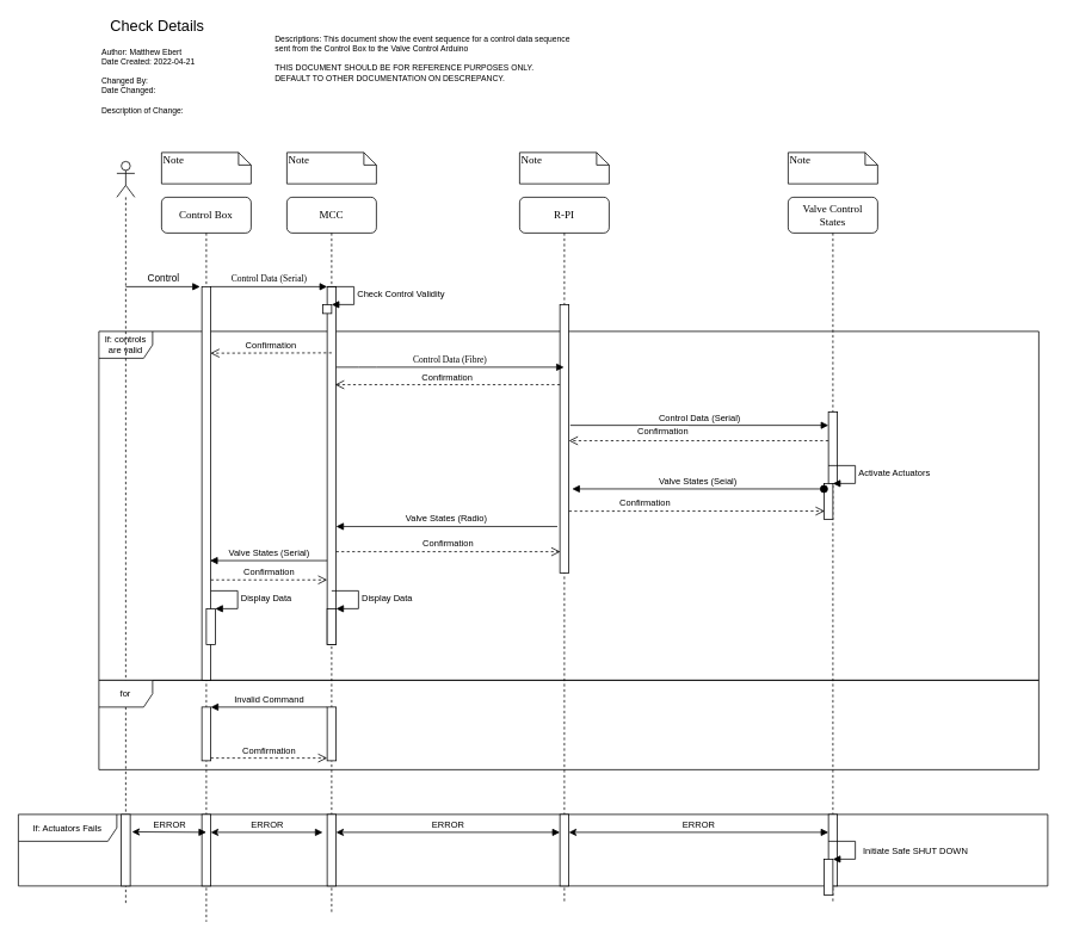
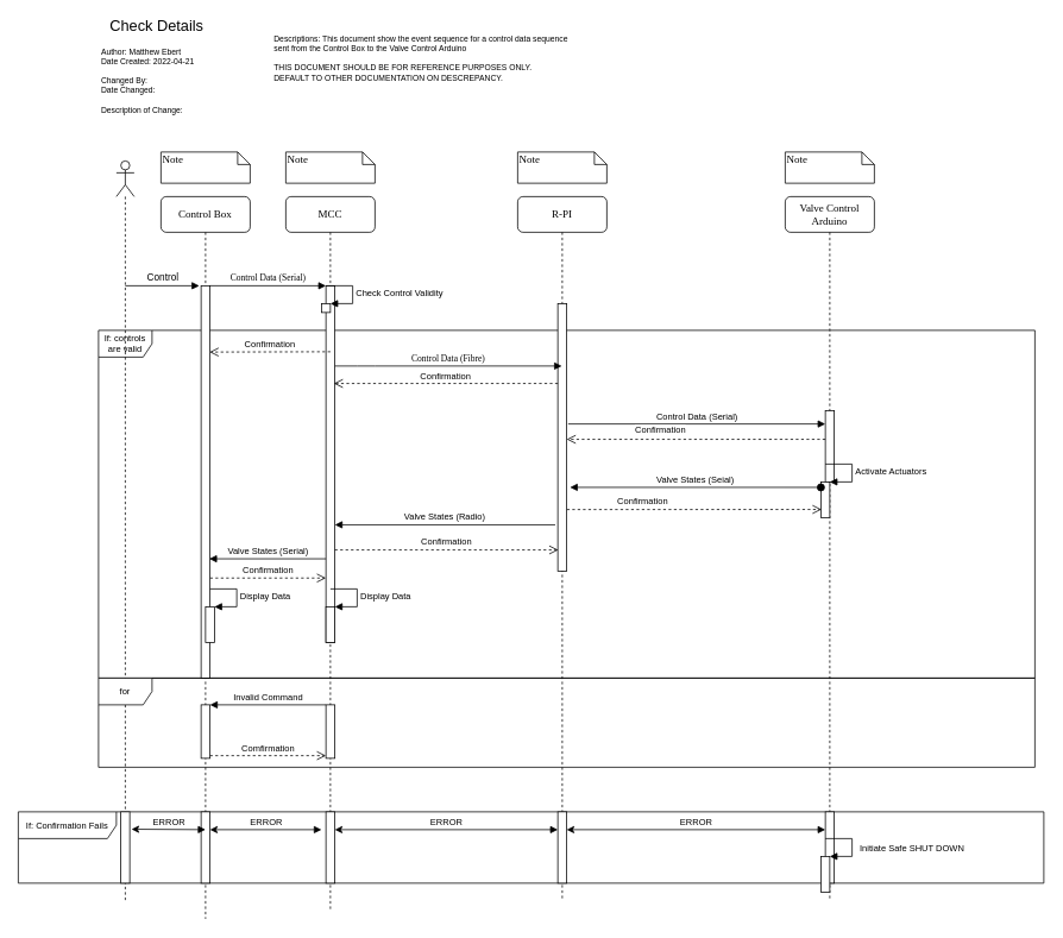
- <mxCell id="11" value="Valve Control States" style="shape=umlLifeline;perimeter=lifelinePerimeter;whiteSpace=wrap;html=1;container=1;collapsible=0;recursiveResize=0;outlineConnect=0;rounded=1;shadow=0;comic=0;labelBackgroundColor=none;strokeWidth=1;fontFamily=Verdana;fontSize=12;align=center;" parent="1" vertex="1"><mxGeometry x="880" y="220" width="100" height="790" as="geometry" /></mxCell>
+ <mxCell id="11" value="Valve Control Arduino" style="shape=umlLifeline;perimeter=lifelinePerimeter;whiteSpace=wrap;html=1;container=1;collapsible=0;recursiveResize=0;outlineConnect=0;rounded=1;shadow=0;comic=0;labelBackgroundColor=none;strokeWidth=1;fontFamily=Verdana;fontSize=12;align=center;" parent="1" vertex="1"><mxGeometry x="880" y="220" width="100" height="790" as="geometry" /></mxCell>
- <mxCell id="42" value="If: Actuators Fails" style="shape=umlFrame;whiteSpace=wrap;html=1;fontSize=10;width=110;height=30;" parent="1" vertex="1"><mxGeometry x="20" y="910" width="1150" height="80" as="geometry" /></mxCell>
+ <mxCell id="42" value="If: Confirmation Fails" style="shape=umlFrame;whiteSpace=wrap;html=1;fontSize=10;width=110;height=30;" parent="1" vertex="1"><mxGeometry x="20" y="910" width="1150" height="80" as="geometry" /></mxCell>
